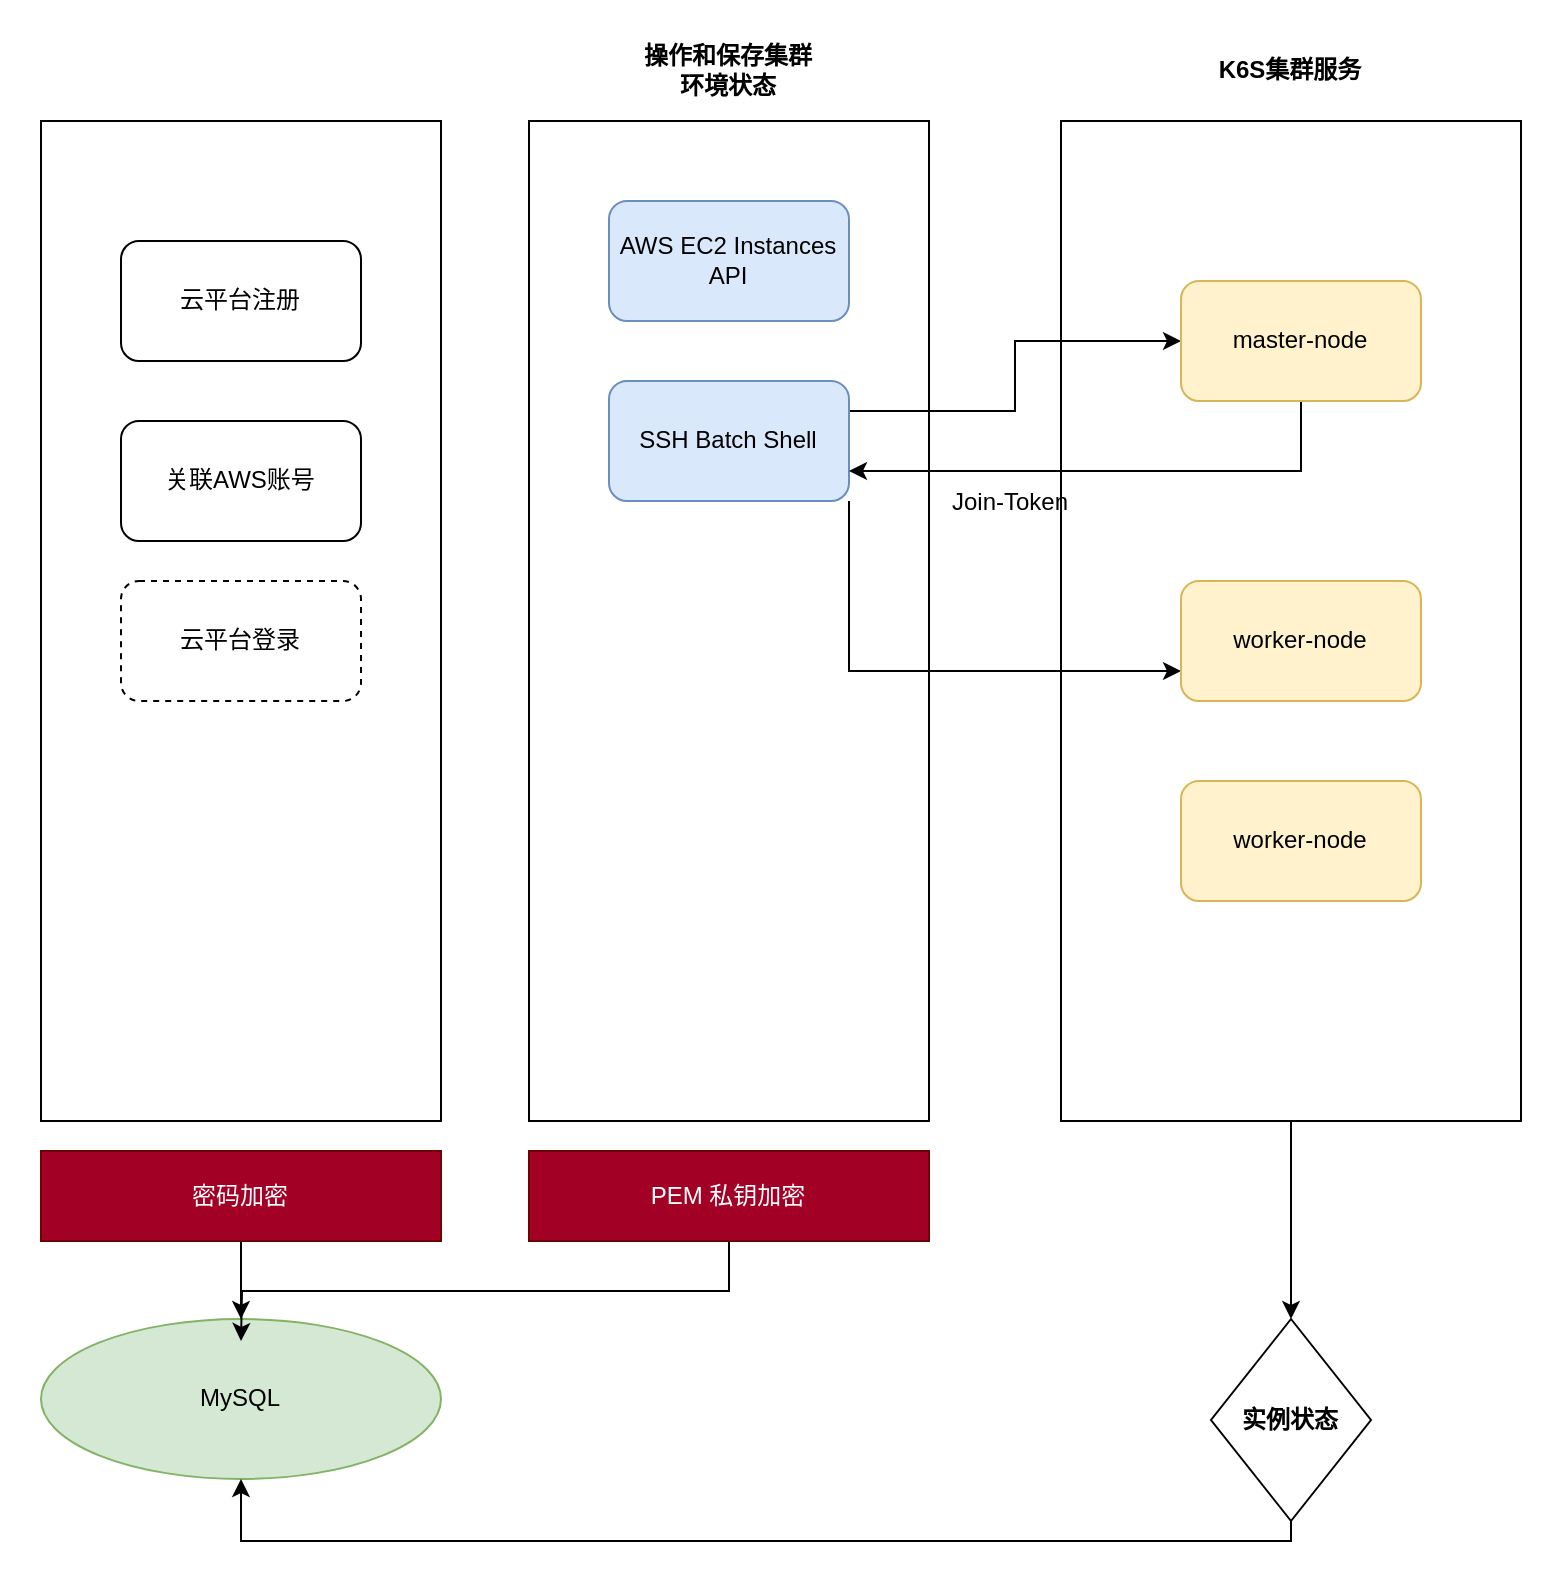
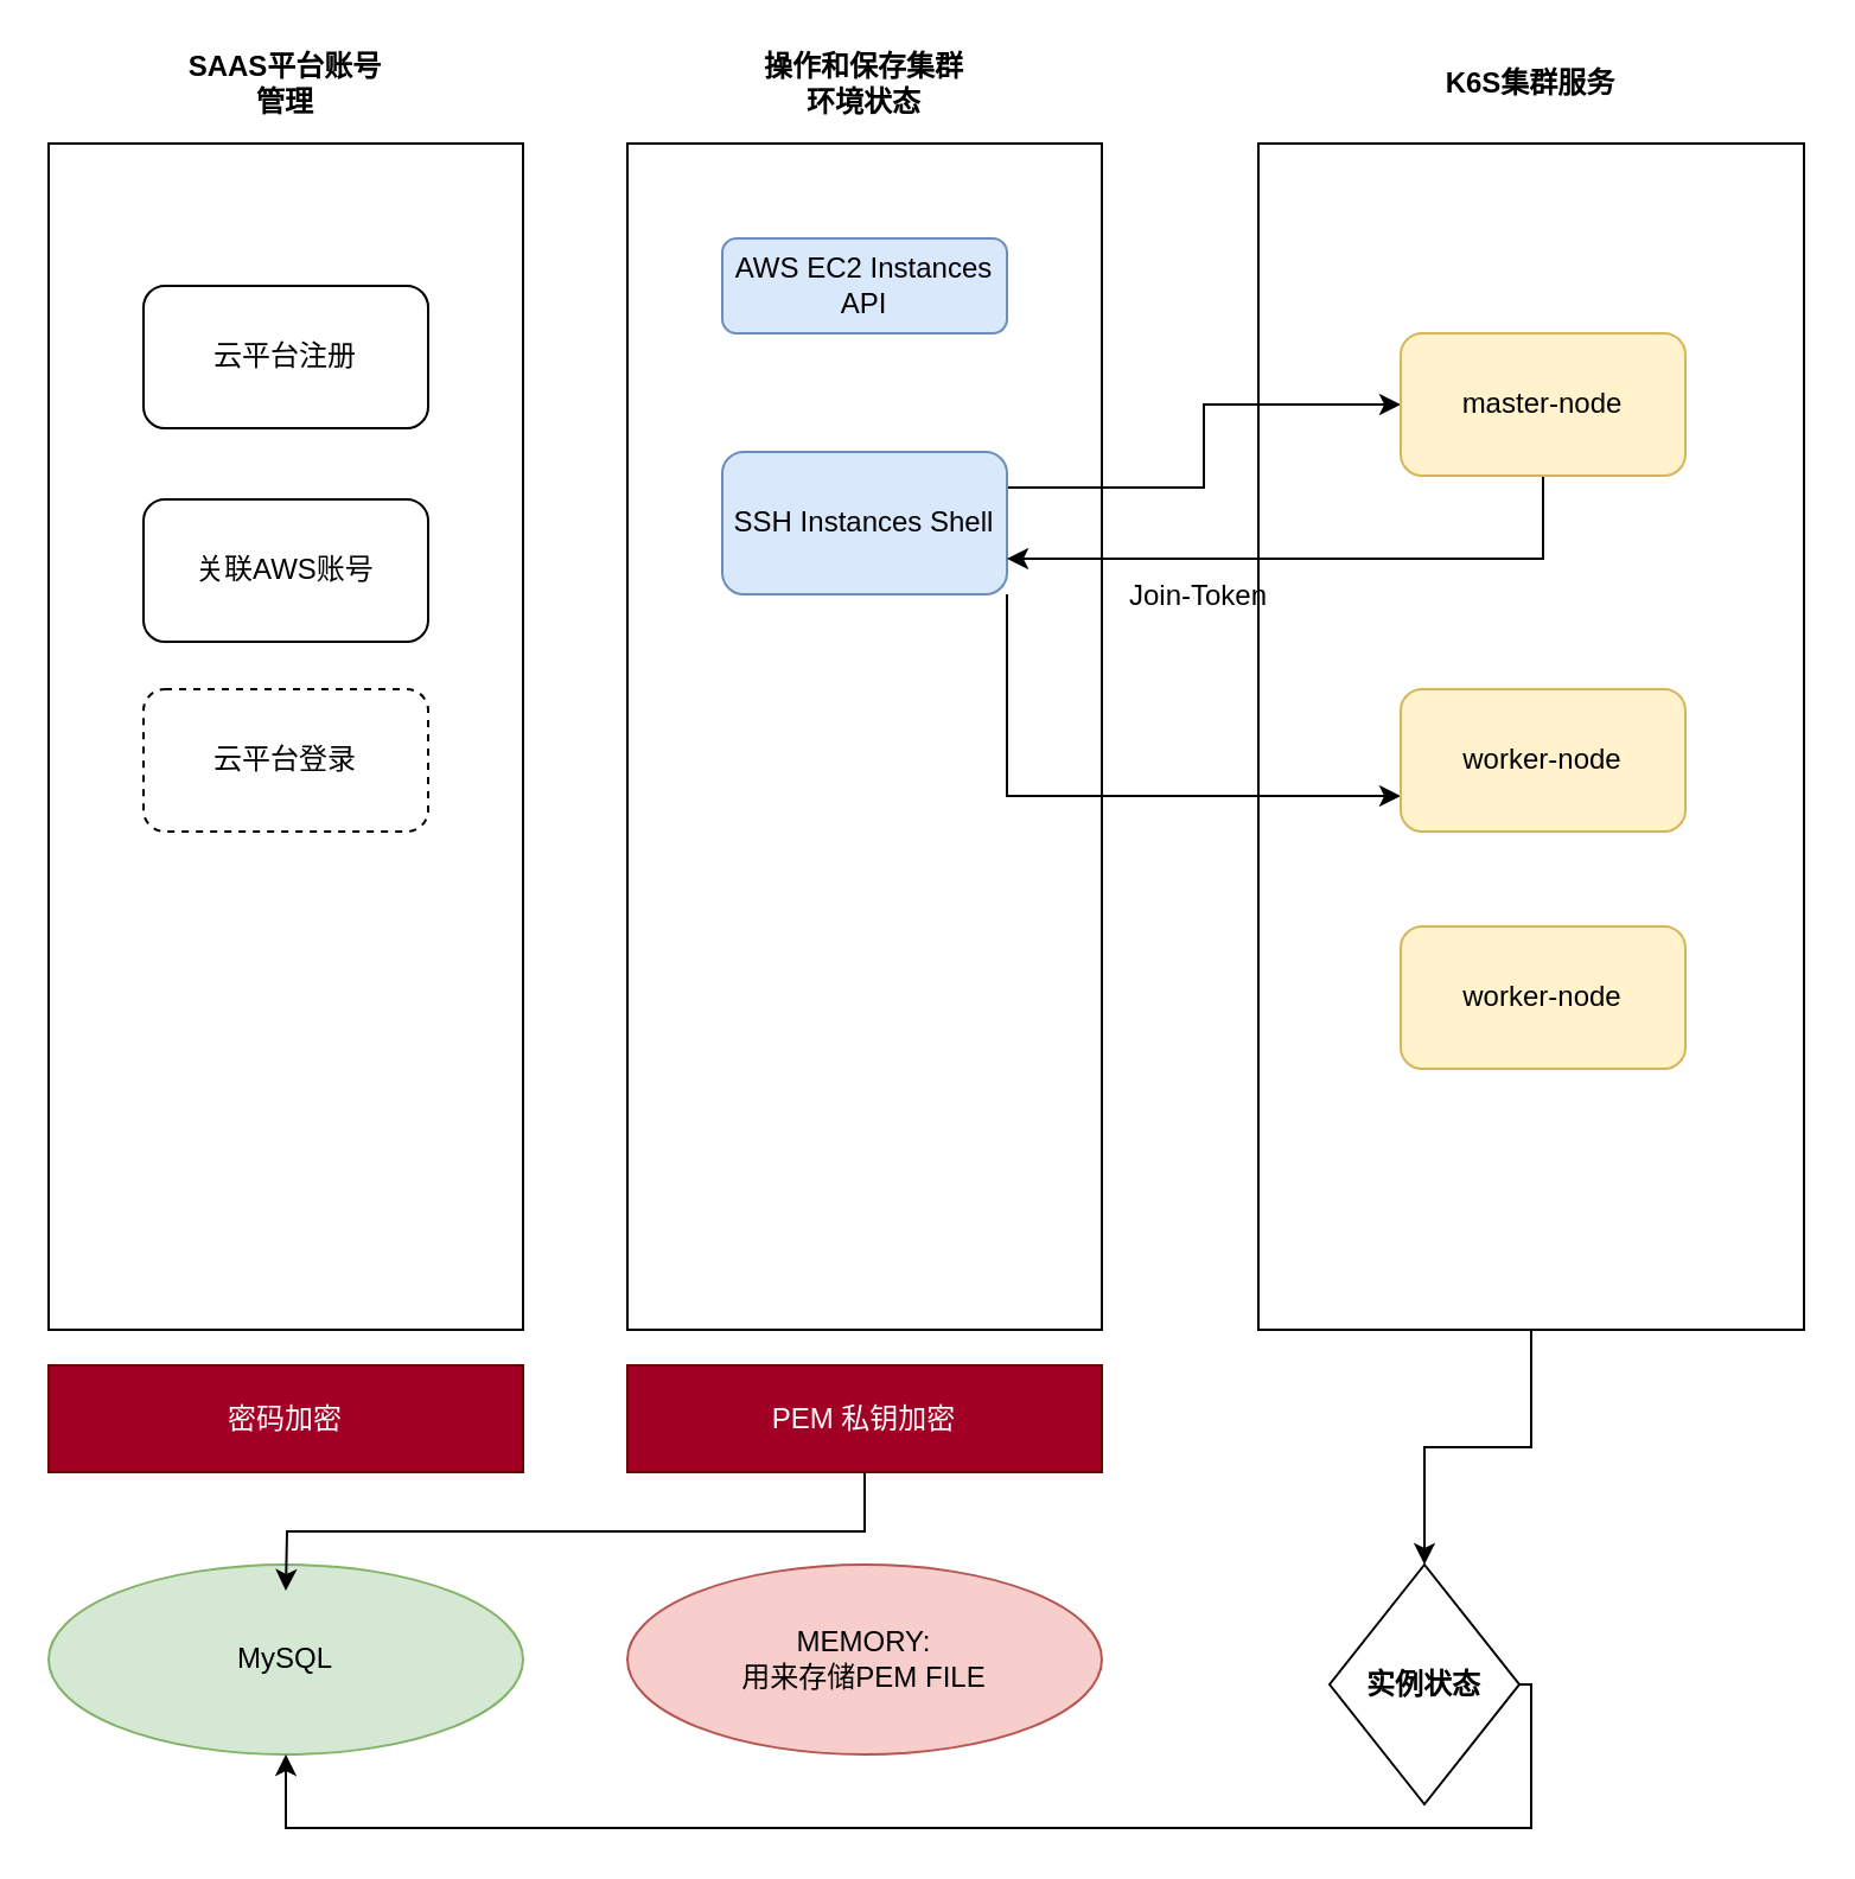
+ <mxCell id="23" value="SAAS平台账号管理" style="text;html=1;strokeColor=none;fillColor=none;align=center;verticalAlign=middle;whiteSpace=wrap;rounded=0;fontStyle=1" vertex="1" parent="1"><mxGeometry x="75" y="20" width="90" height="30" as="geometry" /></mxCell>
- <mxCell id="9" value="AWS EC2 Instances API" style="rounded=1;whiteSpace=wrap;html=1;fillColor=#dae8fc;strokeColor=#6c8ebf;" vertex="1" parent="1"><mxGeometry x="304" y="100" width="120" height="60" as="geometry" /></mxCell>
+ <mxCell id="9" value="AWS EC2 Instances API" style="rounded=1;whiteSpace=wrap;html=1;fillColor=#dae8fc;strokeColor=#6c8ebf;" vertex="1" parent="1"><mxGeometry x="304" y="100" width="120" height="40" as="geometry" /></mxCell>
- <mxCell id="12" value="SSH Batch Shell" style="rounded=1;whiteSpace=wrap;html=1;fillColor=#dae8fc;strokeColor=#6c8ebf;" vertex="1" parent="1"><mxGeometry x="304" y="190" width="120" height="60" as="geometry" /></mxCell>
+ <mxCell id="12" value="SSH Instances Shell" style="rounded=1;whiteSpace=wrap;html=1;fillColor=#dae8fc;strokeColor=#6c8ebf;" vertex="1" parent="1"><mxGeometry x="304" y="190" width="120" height="60" as="geometry" /></mxCell>
- <mxCell id="24" style="edgeStyle=orthogonalEdgeStyle;rounded=0;orthogonalLoop=1;jettySize=auto;html=1;exitX=0.5;exitY=1;exitDx=0;exitDy=0;entryX=0.5;entryY=0;entryDx=0;entryDy=0;" edge="1" parent="1" source="25" target="19"><mxGeometry relative="1" as="geometry" /></mxCell>
+ <mxCell id="20" value="MEMORY:&lt;br&gt;用来存储PEM FILE" style="ellipse;whiteSpace=wrap;html=1;fillColor=#f8cecc;strokeColor=#b85450;" vertex="1" parent="1"><mxGeometry x="264" y="659" width="200" height="80" as="geometry" /></mxCell>
- <mxCell id="29" value="&lt;b&gt;实例状态&lt;/b&gt;" style="rhombus;whiteSpace=wrap;html=1;" vertex="1" parent="1"><mxGeometry x="605" y="659" width="80" height="101" as="geometry" /></mxCell>
+ <mxCell id="29" value="&lt;b&gt;实例状态&lt;/b&gt;" style="rhombus;whiteSpace=wrap;html=1;" vertex="1" parent="1"><mxGeometry x="560" y="659" width="80" height="101" as="geometry" /></mxCell>
